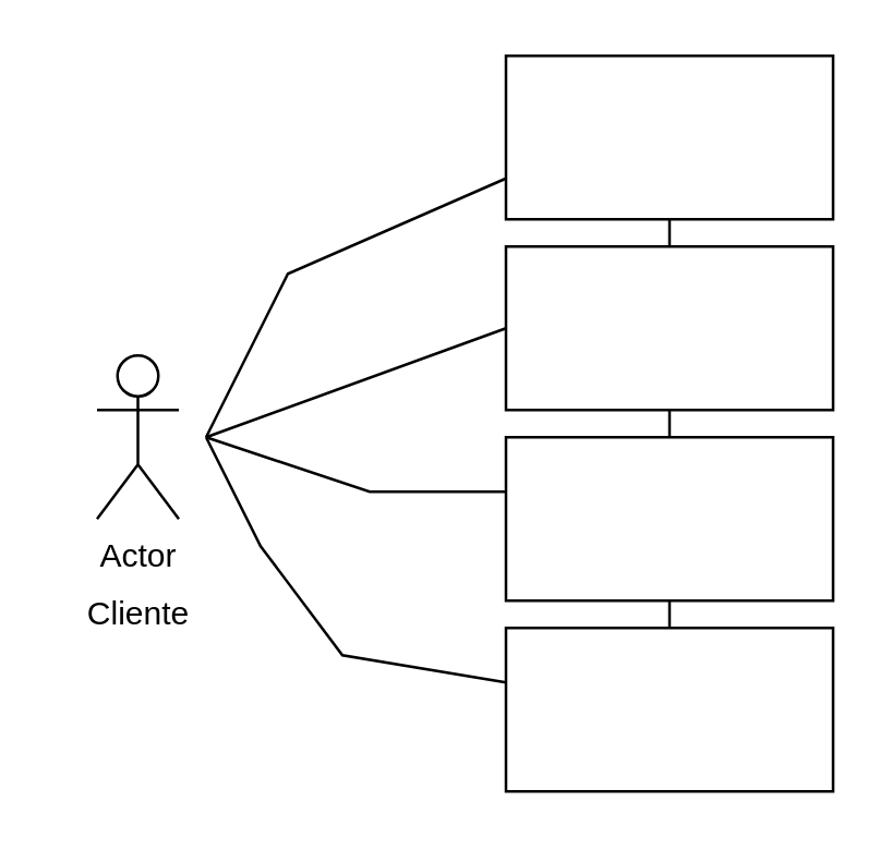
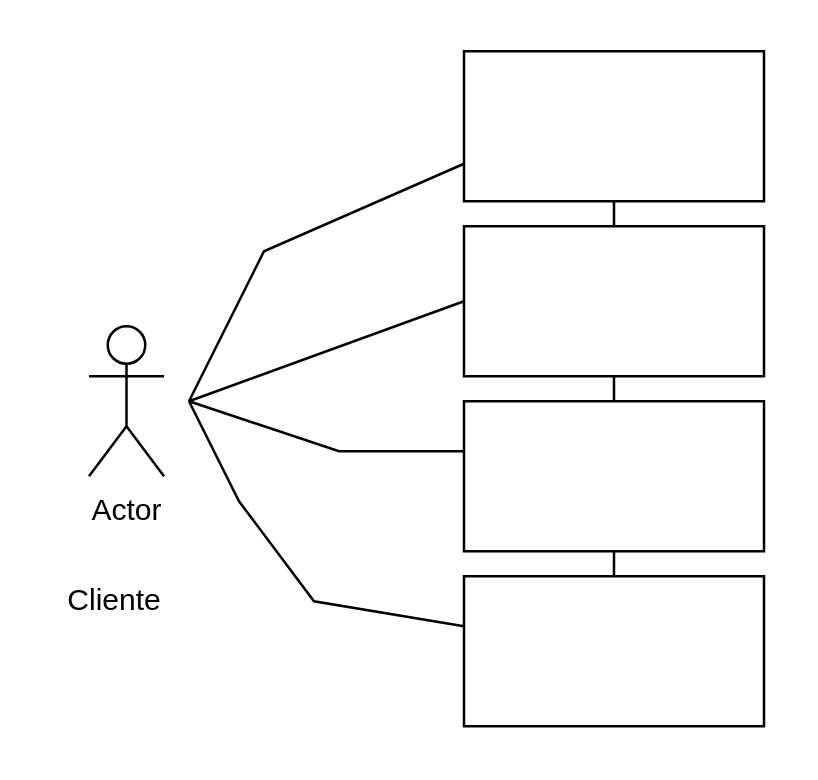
- <mxCell id="3" value="Cliente" style="text;html=1;align=center;verticalAlign=middle;resizable=0;points=[];autosize=1;strokeColor=none;fillColor=none;" vertex="1" parent="1"><mxGeometry x="20" y="210" width="60" height="30" as="geometry" /></mxCell>
+ <mxCell id="3" value="Cliente" style="text;html=1;align=center;verticalAlign=middle;resizable=0;points=[];autosize=1;strokeColor=none;fillColor=none;" vertex="1" parent="1"><mxGeometry x="15" y="225" width="60" height="30" as="geometry" /></mxCell>
